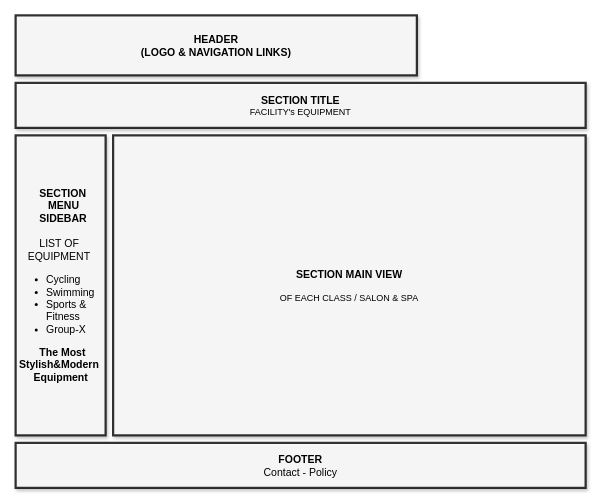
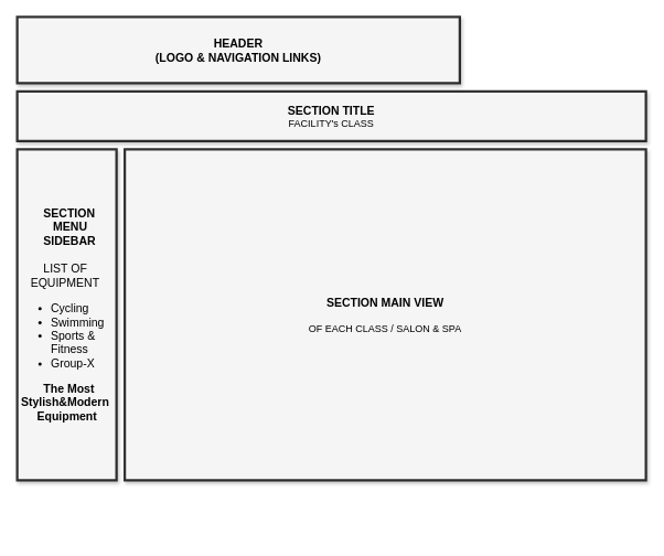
- <mxCell id="3" value="&lt;font&gt;&lt;b&gt;&lt;font style=&quot;font-size: 14px&quot;&gt;SECTION TITLE&lt;/font&gt;&lt;/b&gt;&lt;br&gt;&amp;nbsp;FACILITY's EQUIPMENT&amp;nbsp;&lt;/font&gt;" style="whiteSpace=wrap;html=1;strokeWidth=3;perimeterSpacing=0;opacity=80;shadow=1;" vertex="1" parent="1"><mxGeometry x="20" y="110" width="760" height="60" as="geometry" /></mxCell>
+ <mxCell id="3" value="&lt;font&gt;&lt;b&gt;&lt;font style=&quot;font-size: 14px&quot;&gt;SECTION TITLE&lt;/font&gt;&lt;/b&gt;&lt;br&gt;&amp;nbsp;FACILITY's CLASS&amp;nbsp;&lt;/font&gt;" style="whiteSpace=wrap;html=1;strokeWidth=3;perimeterSpacing=0;opacity=80;shadow=1;" vertex="1" parent="1"><mxGeometry x="20" y="110" width="760" height="60" as="geometry" /></mxCell>
- <mxCell id="6" value="&lt;font style=&quot;font-size: 14px&quot;&gt;&lt;b&gt;FOOTER&lt;/b&gt;&lt;br&gt;Contact - Policy&lt;/font&gt;" style="whiteSpace=wrap;html=1;strokeWidth=3;perimeterSpacing=0;opacity=80;shadow=1;" vertex="1" parent="1"><mxGeometry x="20" y="590" width="760" height="60" as="geometry" /></mxCell>
